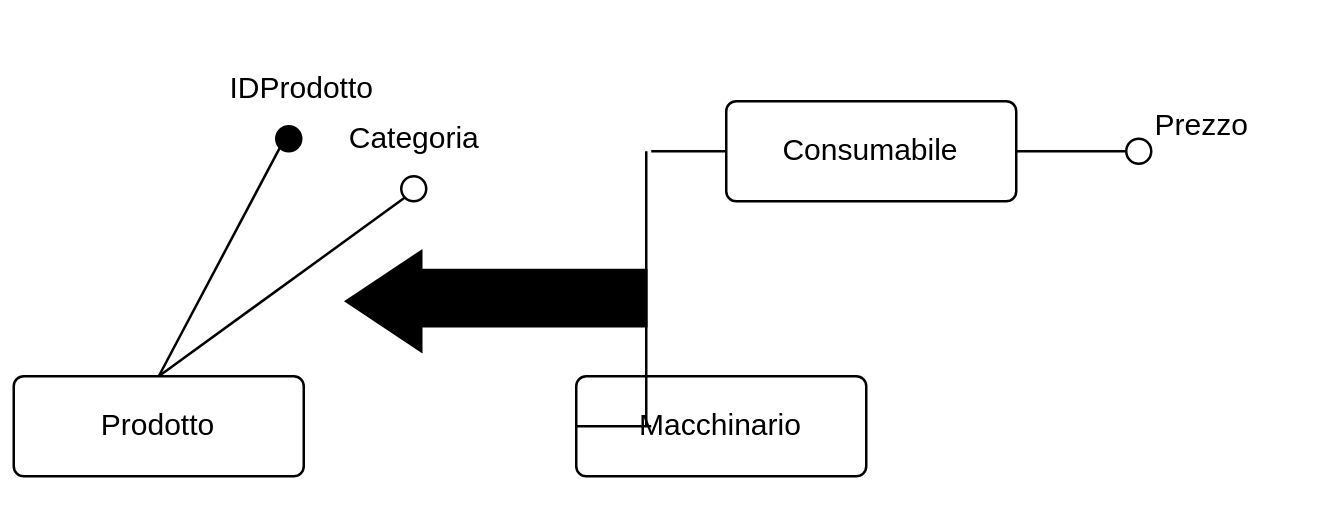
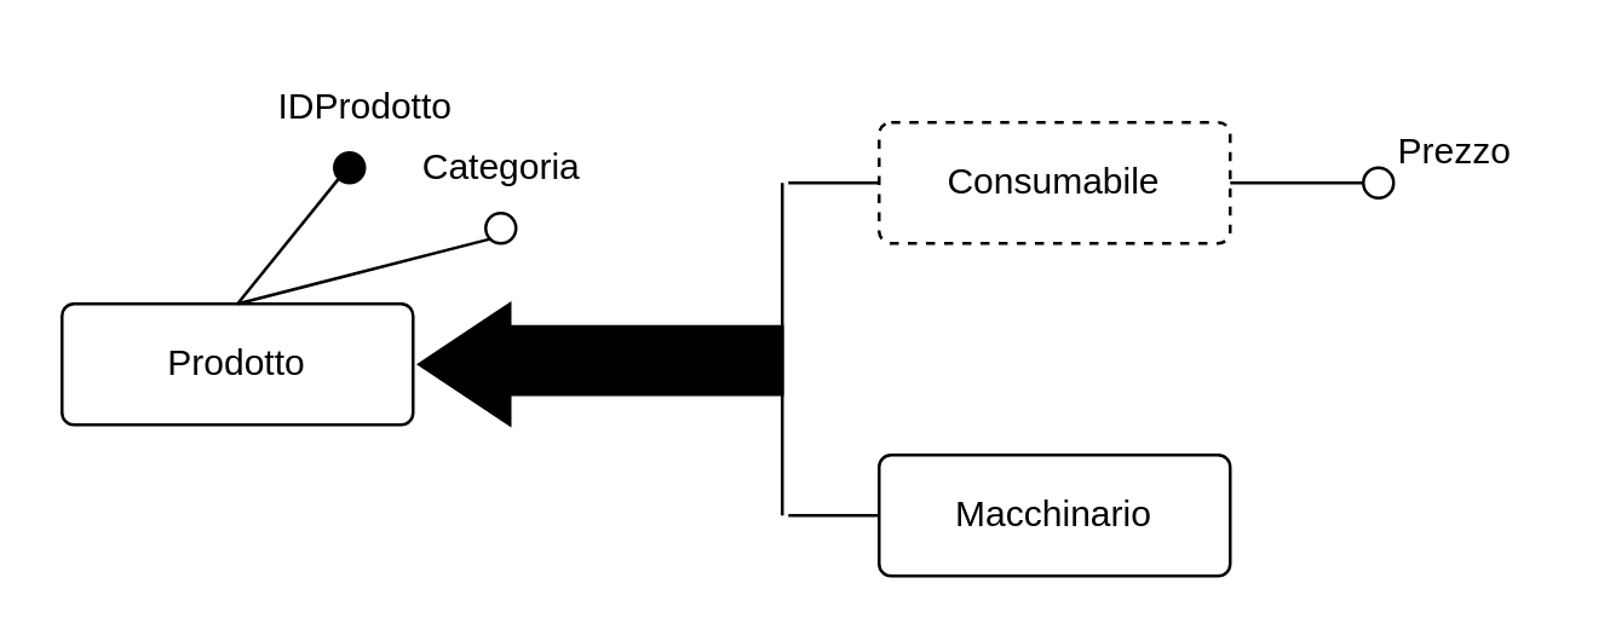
- <mxCell id="12" value="Consumabile" style="rounded=1;arcSize=10;whiteSpace=wrap;html=1;align=center;" parent="1" vertex="1"><mxGeometry x="290" y="40" width="116" height="40" as="geometry" /></mxCell>
+ <mxCell id="12" value="Consumabile" style="rounded=1;arcSize=10;whiteSpace=wrap;html=1;align=center;dashed=1;" parent="1" vertex="1"><mxGeometry x="290" y="40" width="116" height="40" as="geometry" /></mxCell>
- <mxCell id="2" value="Prodotto" style="rounded=1;arcSize=10;whiteSpace=wrap;html=1;align=center;" parent="1" vertex="1"><mxGeometry x="5" y="150" width="116" height="40" as="geometry" /></mxCell>
+ <mxCell id="2" value="Prodotto" style="rounded=1;arcSize=10;whiteSpace=wrap;html=1;align=center;" parent="1" vertex="1"><mxGeometry x="20" y="100" width="116" height="40" as="geometry" /></mxCell>
- <mxCell id="11" value="Macchinario" style="rounded=1;arcSize=10;whiteSpace=wrap;html=1;align=center;" parent="1" vertex="1"><mxGeometry x="230" y="150" width="116" height="40" as="geometry" /></mxCell>
+ <mxCell id="11" value="Macchinario" style="rounded=1;arcSize=10;whiteSpace=wrap;html=1;align=center;" parent="1" vertex="1"><mxGeometry x="290" y="150" width="116" height="40" as="geometry" /></mxCell>
